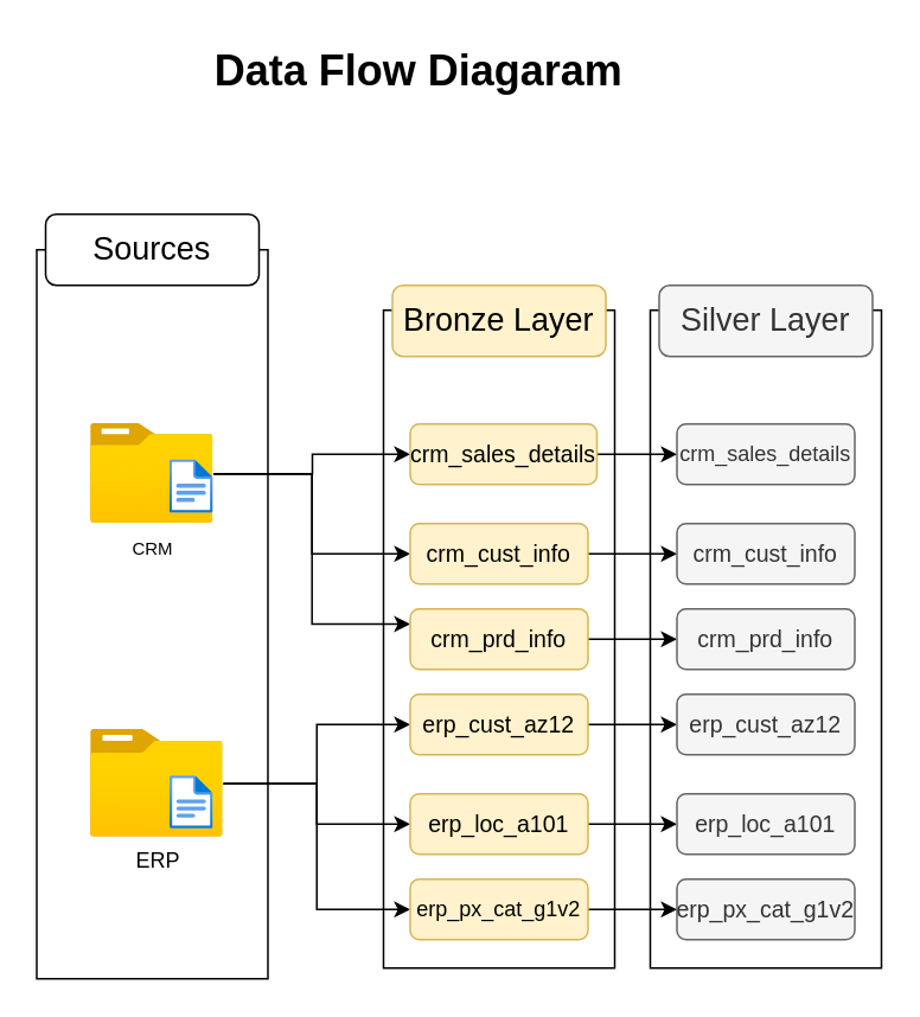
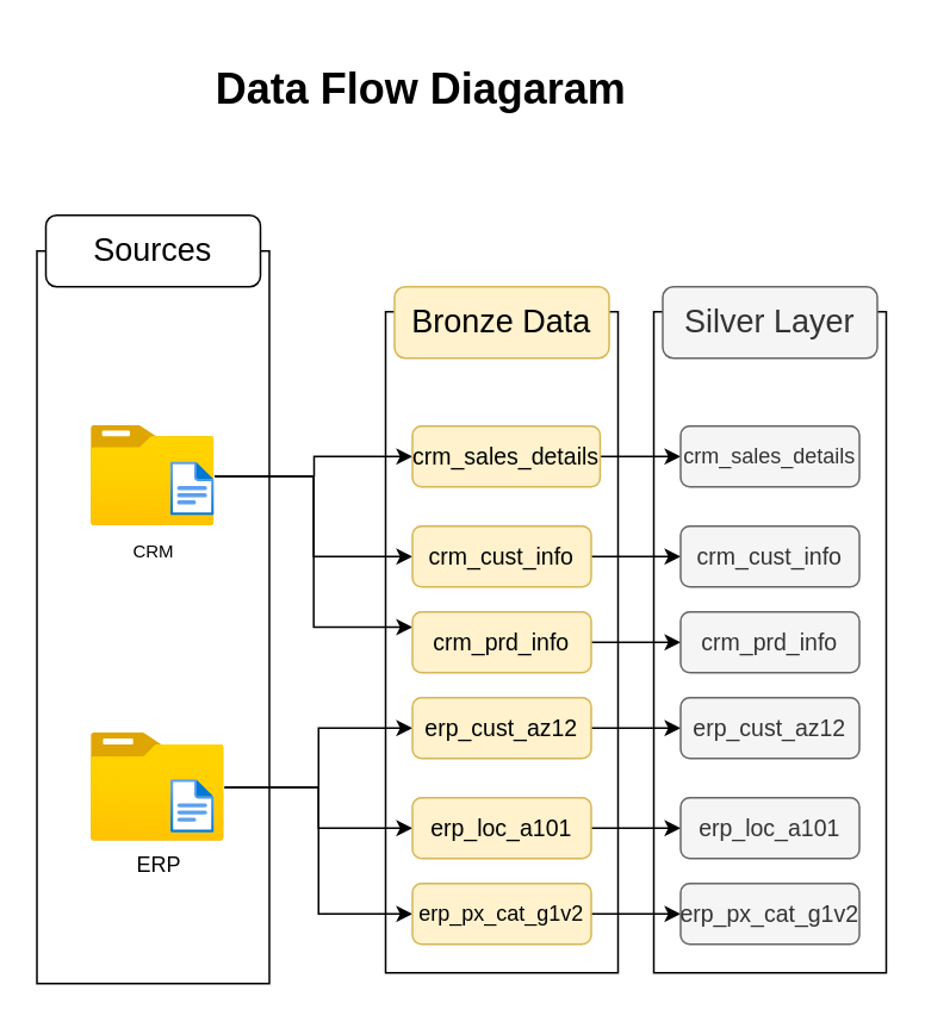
- <mxCell id="2" value="&lt;b&gt;Data Flow Diagaram&lt;/b&gt;" style="rounded=0;whiteSpace=wrap;html=1;fontSize=24;fillColor=default;strokeColor=none;" parent="1" vertex="1"><mxGeometry x="75" y="10" width="320" height="60" as="geometry" /></mxCell>
+ <mxCell id="2" value="&lt;b&gt;Data Flow Diagaram&lt;/b&gt;" style="rounded=0;whiteSpace=wrap;html=1;fontSize=24;fillColor=default;strokeColor=none;" parent="1" vertex="1"><mxGeometry x="75" y="20" width="320" height="60" as="geometry" /></mxCell>
- <mxCell id="16" value="Bronze Layer" style="rounded=1;whiteSpace=wrap;html=1;fontSize=18;strokeColor=#d6b656;fillColor=#fff2cc;" parent="1" vertex="1"><mxGeometry x="220" y="160" width="120" height="40" as="geometry" /></mxCell>
+ <mxCell id="16" value="Bronze Data" style="rounded=1;whiteSpace=wrap;html=1;fontSize=18;strokeColor=#d6b656;fillColor=#fff2cc;" parent="1" vertex="1"><mxGeometry x="220" y="160" width="120" height="40" as="geometry" /></mxCell>
